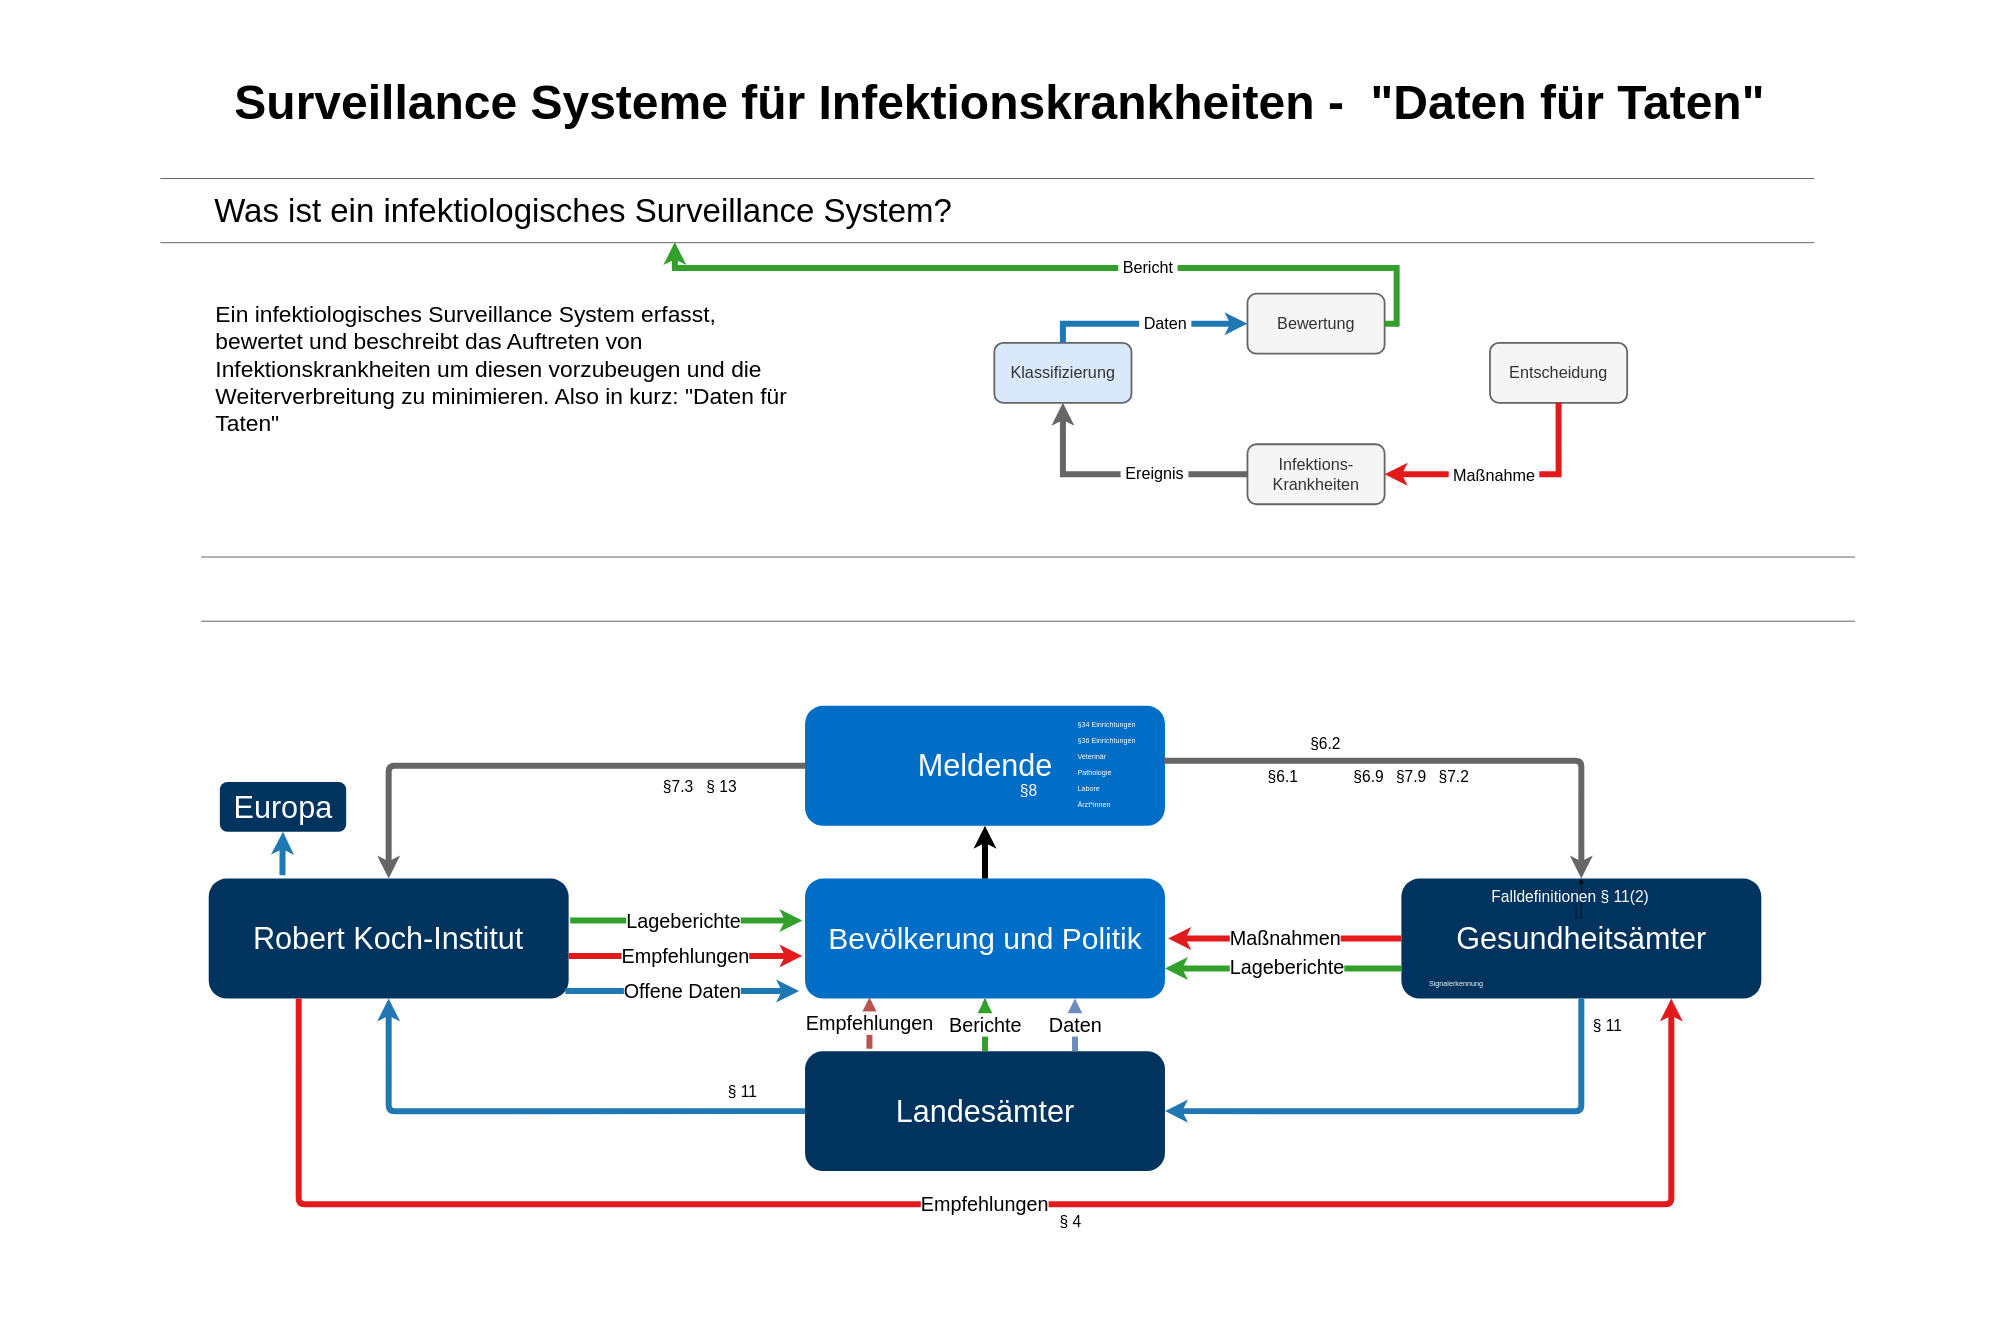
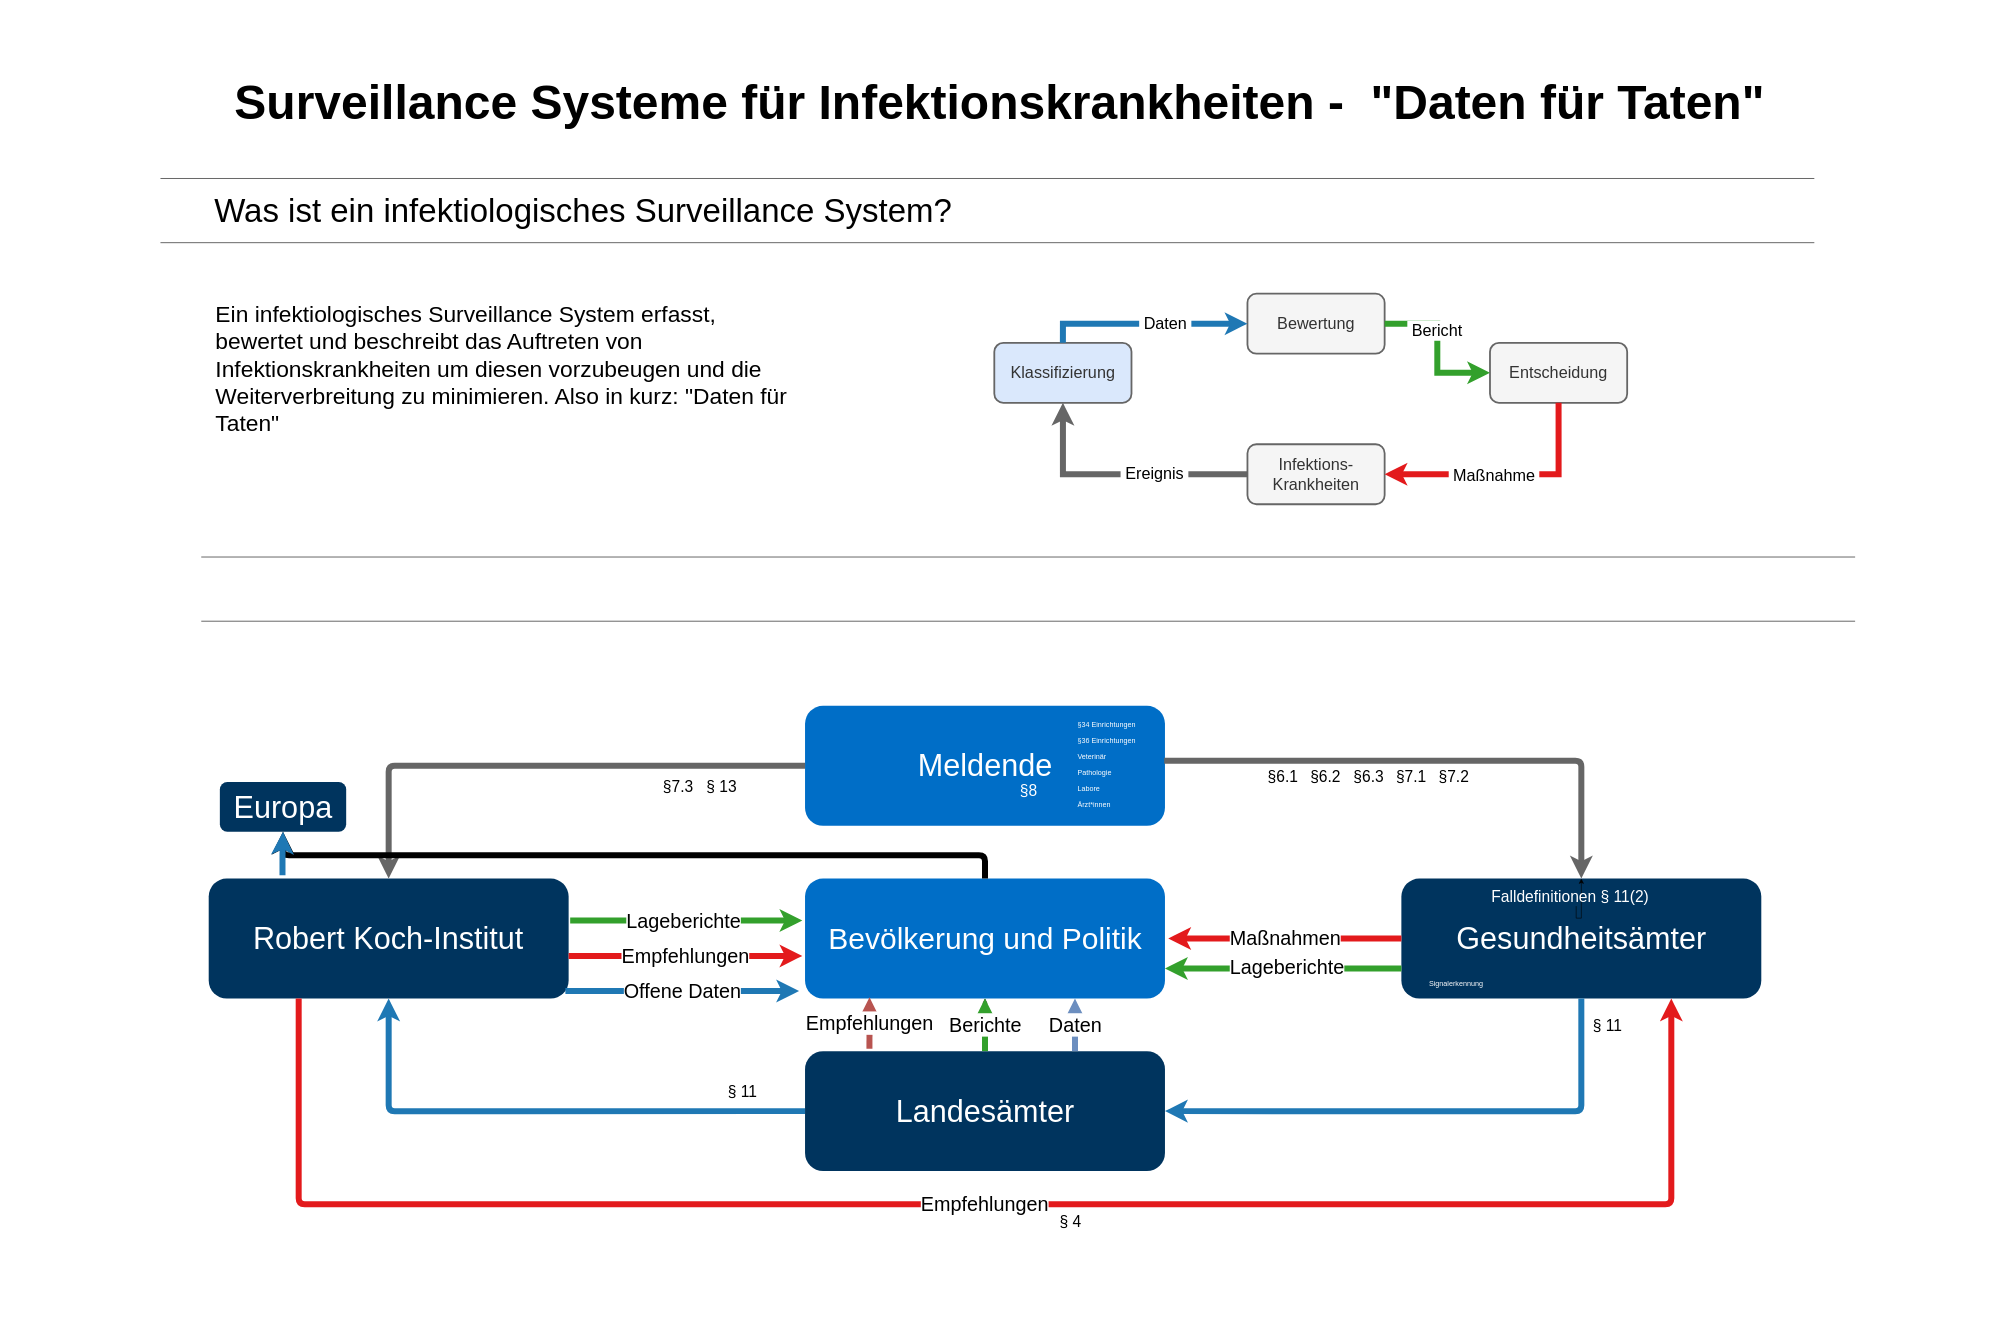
- <mxCell id="55" value="&amp;nbsp;Bericht&amp;nbsp; " style="edgeStyle=orthogonalEdgeStyle;rounded=0;orthogonalLoop=1;jettySize=auto;html=1;exitX=1;exitY=0.5;exitDx=0;exitDy=0;fillColor=#d5e8d4;strokeColor=#33a02c;strokeWidth=10;fontSize=27;" parent="50" source="52" target="40" edge="1"><mxGeometry x="-0.224" relative="1" as="geometry"><mxPoint x="-1" as="offset" /></mxGeometry></mxCell>
+ <mxCell id="55" value="&amp;nbsp;Bericht&amp;nbsp; " style="edgeStyle=orthogonalEdgeStyle;rounded=0;orthogonalLoop=1;jettySize=auto;html=1;exitX=1;exitY=0.5;exitDx=0;exitDy=0;fillColor=#d5e8d4;strokeColor=#33a02c;strokeWidth=10;fontSize=27;" parent="50" source="52" target="54" edge="1"><mxGeometry x="-0.224" relative="1" as="geometry"><mxPoint x="-1" as="offset" /></mxGeometry></mxCell>
- <mxCell id="27" value="§6.2" style="text;html=1;strokeColor=none;fillColor=none;align=left;verticalAlign=middle;whiteSpace=wrap;rounded=0;fontSize=26;flipV=0;" parent="1" vertex="1"><mxGeometry x="2182" y="1224" width="42" height="30" as="geometry" /></mxCell>
+ <mxCell id="27" value="§6.2" style="text;html=1;strokeColor=none;fillColor=none;align=left;verticalAlign=middle;whiteSpace=wrap;rounded=0;fontSize=26;flipV=0;" parent="1" vertex="1"><mxGeometry x="2182" y="1279" width="42" height="30" as="geometry" /></mxCell>
- <mxCell id="28" value="§6.9" style="text;html=1;strokeColor=none;fillColor=none;align=left;verticalAlign=middle;whiteSpace=wrap;rounded=0;fontSize=26;flipV=0;" parent="1" vertex="1"><mxGeometry x="2254" y="1279" width="42" height="30" as="geometry" /></mxCell>
+ <mxCell id="28" value="§6.3" style="text;html=1;strokeColor=none;fillColor=none;align=left;verticalAlign=middle;whiteSpace=wrap;rounded=0;fontSize=26;flipV=0;" parent="1" vertex="1"><mxGeometry x="2254" y="1279" width="42" height="30" as="geometry" /></mxCell>
- <mxCell id="29" value="§7.9" style="text;html=1;strokeColor=none;fillColor=none;align=left;verticalAlign=middle;whiteSpace=wrap;rounded=0;fontSize=26;flipV=0;" parent="1" vertex="1"><mxGeometry x="2325" y="1279" width="42" height="30" as="geometry" /></mxCell>
+ <mxCell id="29" value="§7.1" style="text;html=1;strokeColor=none;fillColor=none;align=left;verticalAlign=middle;whiteSpace=wrap;rounded=0;fontSize=26;flipV=0;" parent="1" vertex="1"><mxGeometry x="2325" y="1279" width="42" height="30" as="geometry" /></mxCell>
- <mxCell id="49" value="" style="edgeStyle=orthogonalEdgeStyle;rounded=1;orthogonalLoop=1;jettySize=auto;html=1;entryX=0.5;entryY=1;entryDx=0;entryDy=0;fillColor=#f5f5f5;strokeColor=#000000;strokeWidth=10;exitX=0.5;exitY=0;exitDx=0;exitDy=0;fontSize=30;" parent="1" source="15" target="5" edge="1"><mxGeometry relative="1" as="geometry"><mxPoint x="1950.3" y="1277.6" as="sourcePoint" /><mxPoint x="2645.584" y="1474" as="targetPoint" /></mxGeometry></mxCell>
+ <mxCell id="49" value="" style="edgeStyle=orthogonalEdgeStyle;rounded=1;orthogonalLoop=1;jettySize=auto;html=1;fillColor=#f5f5f5;strokeColor=#000000;strokeWidth=10;exitX=0.5;exitY=0;exitDx=0;exitDy=0;fontSize=30;" parent="1" source="15" target="60" edge="1"><mxGeometry relative="1" as="geometry"><mxPoint x="1950.3" y="1277.6" as="sourcePoint" /><mxPoint x="2645.584" y="1474" as="targetPoint" /></mxGeometry></mxCell>
